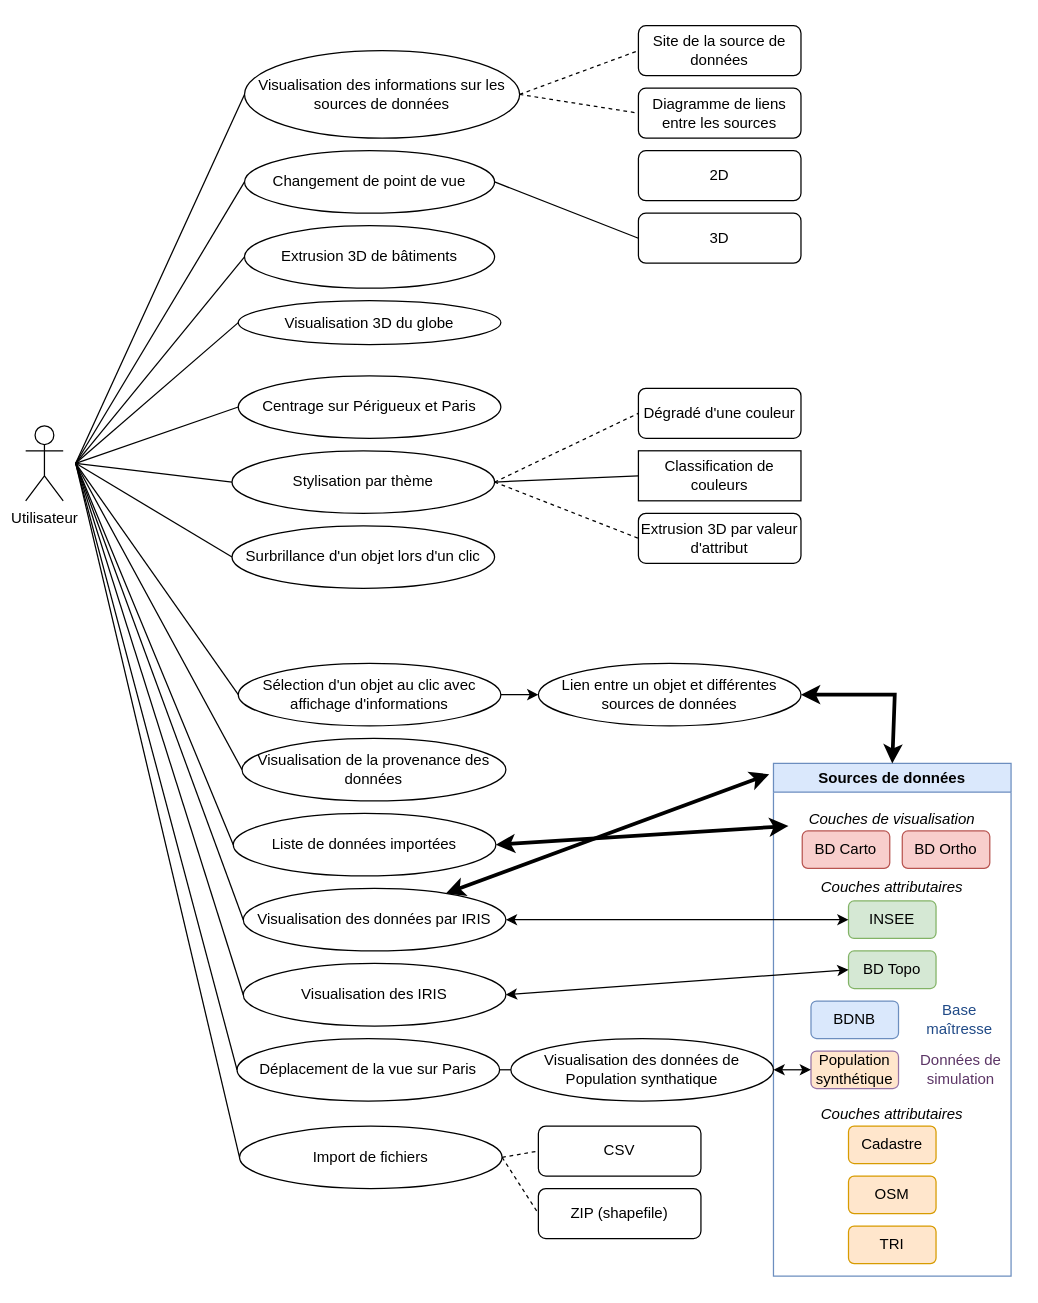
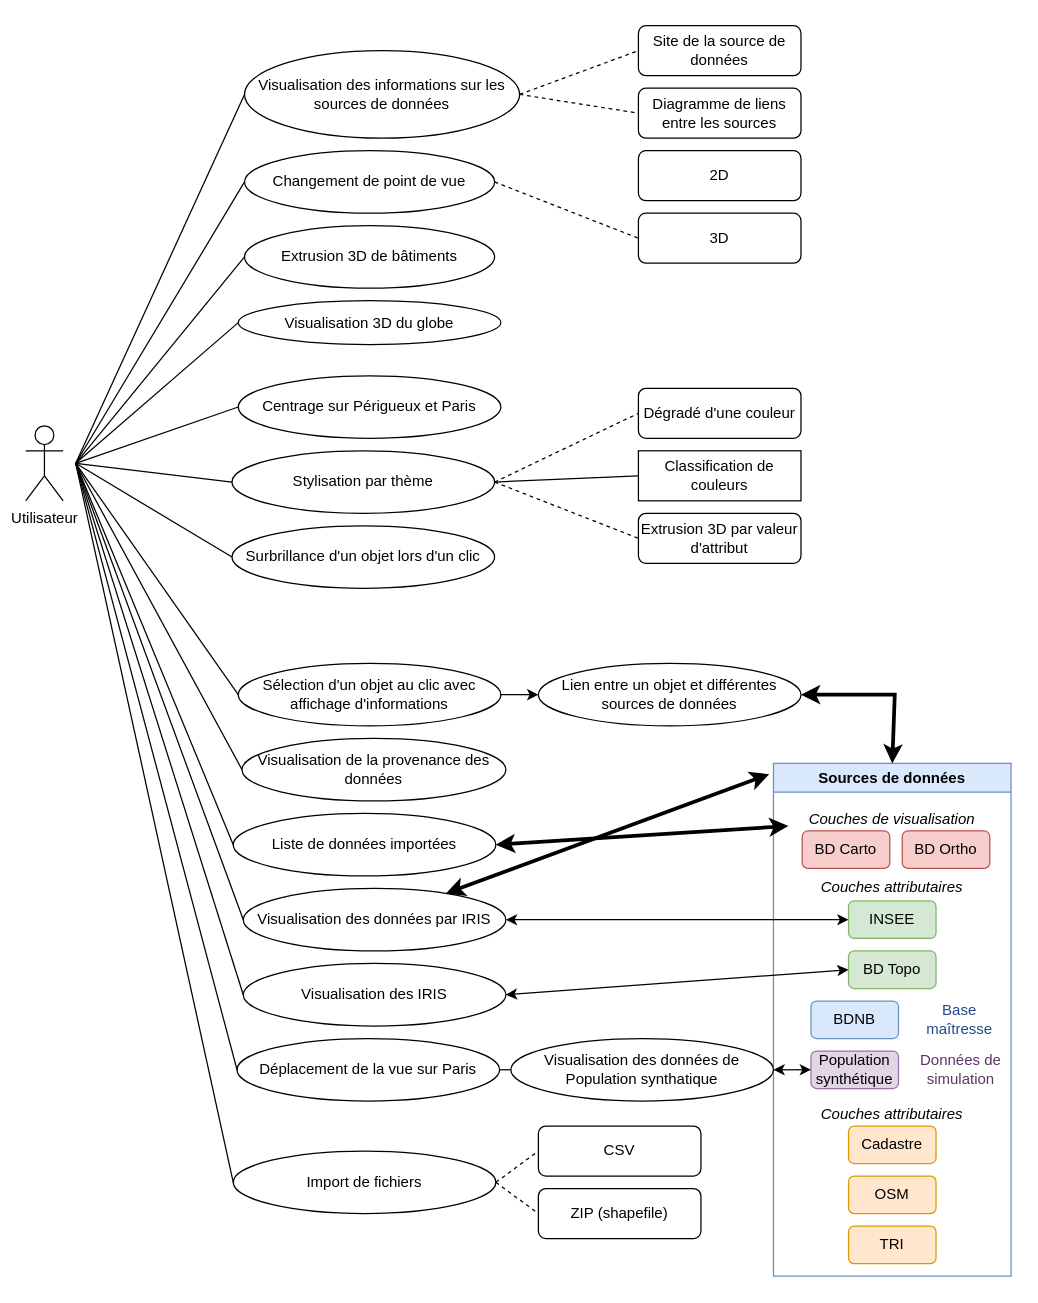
- <mxCell id="49" value="" style="endArrow=none;dashed=0;html=1;rounded=0;entryX=0;entryY=0.5;entryDx=0;entryDy=0;exitX=1;exitY=0.5;exitDx=0;exitDy=0;" parent="1" source="46" target="48" edge="1"><mxGeometry width="50" height="50" relative="1" as="geometry"><mxPoint x="260" y="450" as="sourcePoint" /><mxPoint x="310" y="400" as="targetPoint" /></mxGeometry></mxCell>
+ <mxCell id="49" value="" style="endArrow=none;dashed=1;html=1;rounded=0;entryX=0;entryY=0.5;entryDx=0;entryDy=0;exitX=1;exitY=0.5;exitDx=0;exitDy=0;" parent="1" source="46" target="48" edge="1"><mxGeometry width="50" height="50" relative="1" as="geometry"><mxPoint x="260" y="450" as="sourcePoint" /><mxPoint x="310" y="400" as="targetPoint" /></mxGeometry></mxCell>
- <mxCell id="28" value="Population synthétique" style="rounded=1;whiteSpace=wrap;html=1;fillColor=#ffe6cc;strokeColor=#9673a6;" parent="16" vertex="1"><mxGeometry x="30" y="230" width="70" height="30" as="geometry" /></mxCell>
+ <mxCell id="28" value="Population synthétique" style="rounded=1;whiteSpace=wrap;html=1;fillColor=#e1d5e7;strokeColor=#9673a6;" parent="16" vertex="1"><mxGeometry x="30" y="230" width="70" height="30" as="geometry" /></mxCell>
- <mxCell id="56" value="Import de fichiers" style="ellipse;whiteSpace=wrap;html=1;" parent="1" vertex="1"><mxGeometry x="191" y="900" width="210" height="50" as="geometry" /></mxCell>
+ <mxCell id="56" value="Import de fichiers" style="ellipse;whiteSpace=wrap;html=1;" parent="1" vertex="1"><mxGeometry x="186" y="920" width="210" height="50" as="geometry" /></mxCell>
